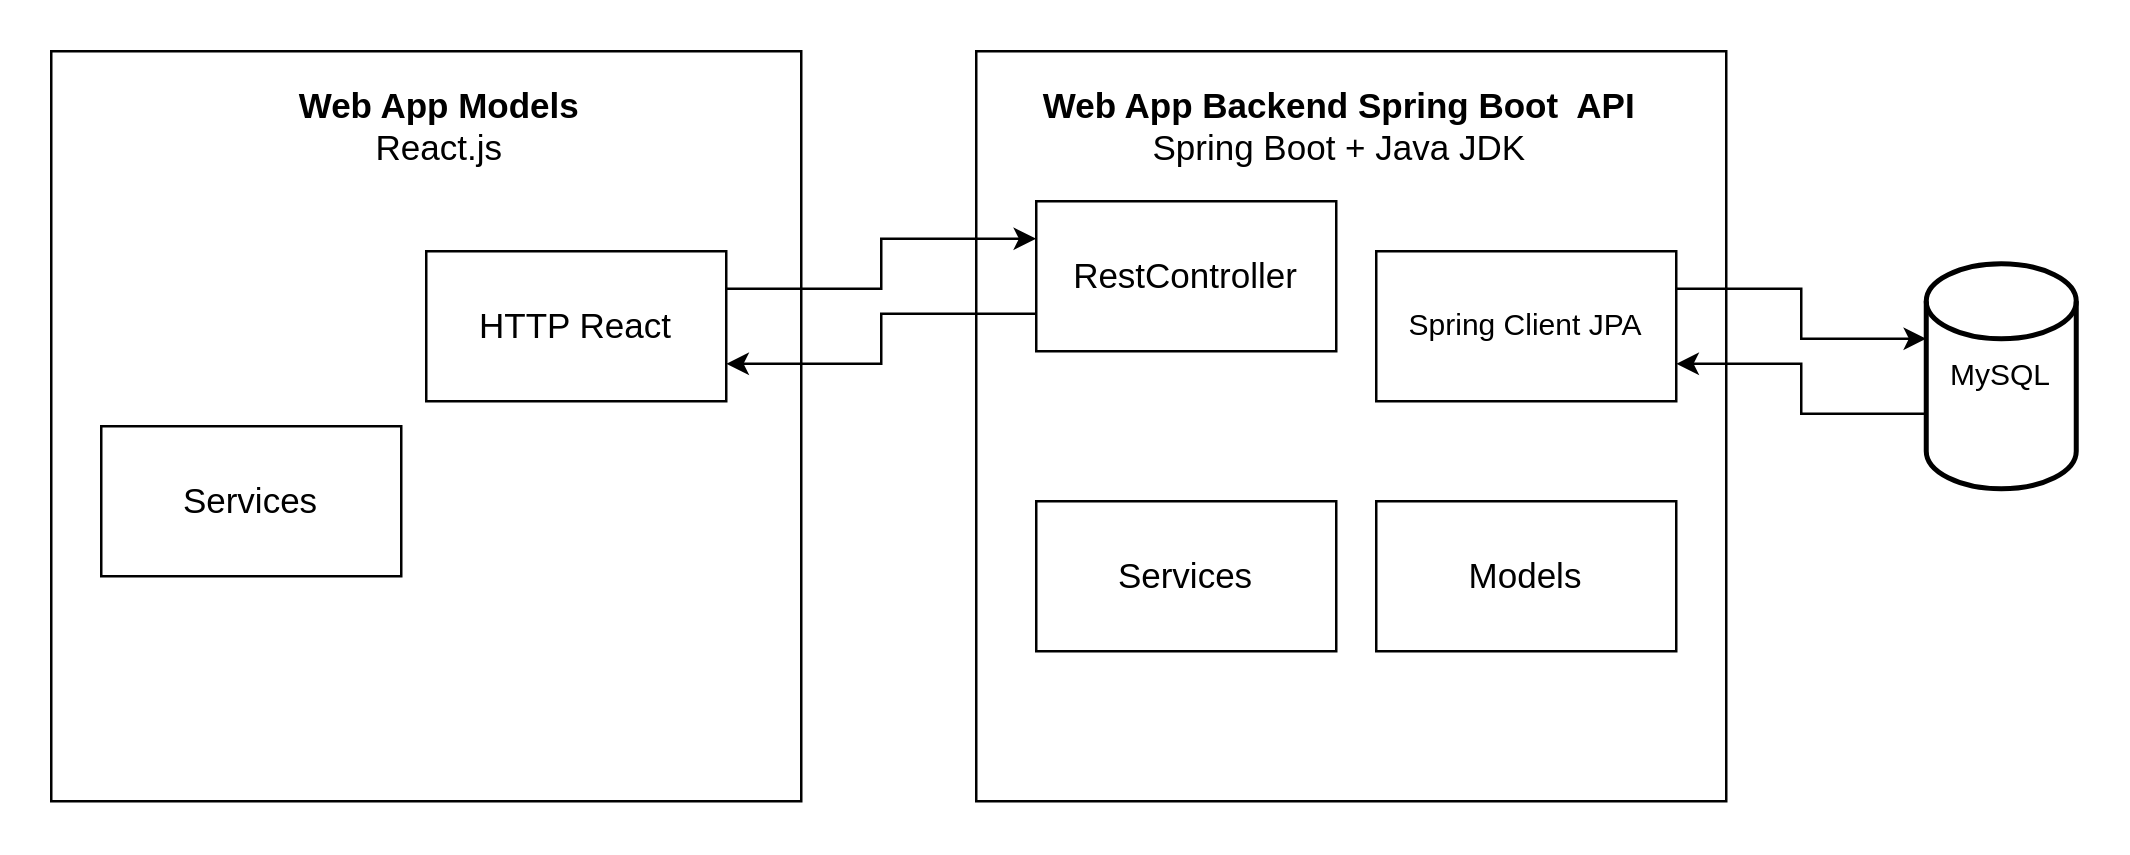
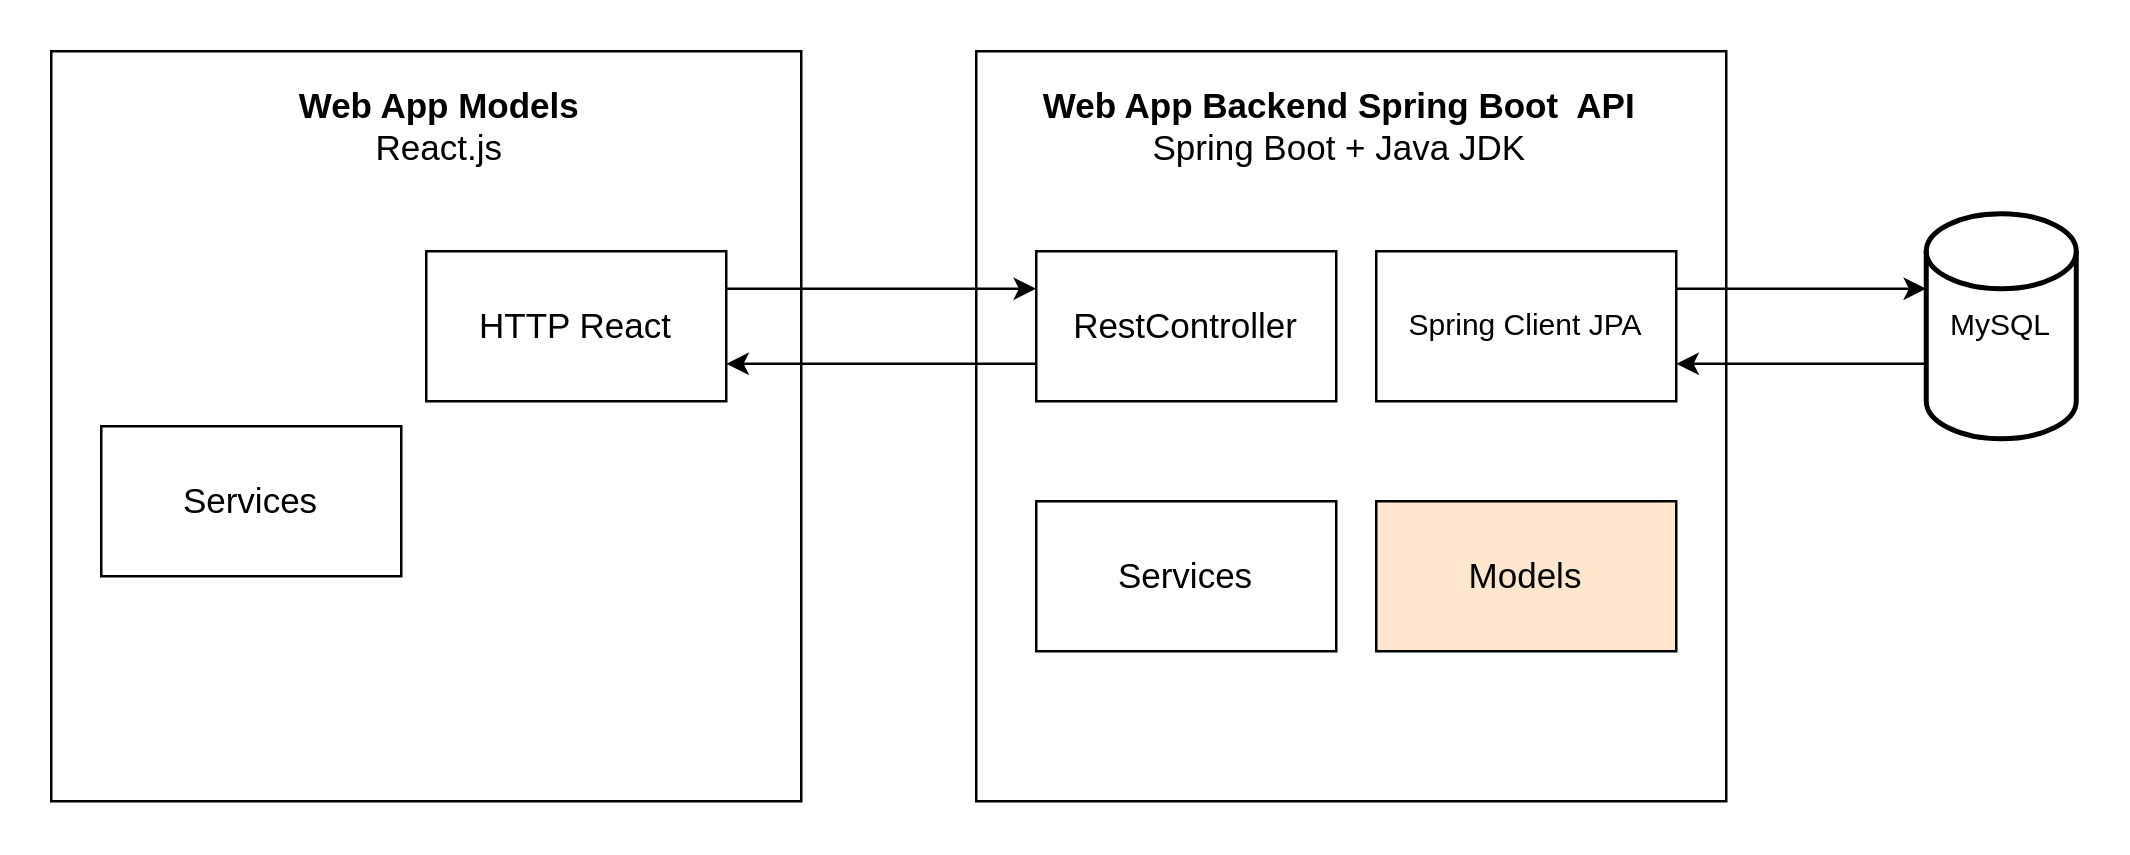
- <mxCell id="8" value="RestController" style="rounded=0;whiteSpace=wrap;html=1;fontSize=14;" vertex="1" parent="1"><mxGeometry x="414" y="80" width="120" height="60" as="geometry" /></mxCell>
+ <mxCell id="8" value="RestController" style="rounded=0;whiteSpace=wrap;html=1;fontSize=14;" vertex="1" parent="1"><mxGeometry x="414" y="100" width="120" height="60" as="geometry" /></mxCell>
- <mxCell id="2" value="MySQL&lt;br&gt;" style="strokeWidth=2;html=1;shape=mxgraph.flowchart.database;whiteSpace=wrap;" vertex="1" parent="1"><mxGeometry x="770" y="105" width="60" height="90" as="geometry" /></mxCell>
+ <mxCell id="2" value="MySQL&lt;br&gt;" style="strokeWidth=2;html=1;shape=mxgraph.flowchart.database;whiteSpace=wrap;" vertex="1" parent="1"><mxGeometry x="770" y="85" width="60" height="90" as="geometry" /></mxCell>
- <mxCell id="9" value="Models" style="rounded=0;whiteSpace=wrap;html=1;fontSize=14;" vertex="1" parent="1"><mxGeometry x="550" y="200" width="120" height="60" as="geometry" /></mxCell>
+ <mxCell id="9" value="Models" style="rounded=0;whiteSpace=wrap;html=1;fontSize=14;fillColor=#ffe6cc;" vertex="1" parent="1"><mxGeometry x="550" y="200" width="120" height="60" as="geometry" /></mxCell>
